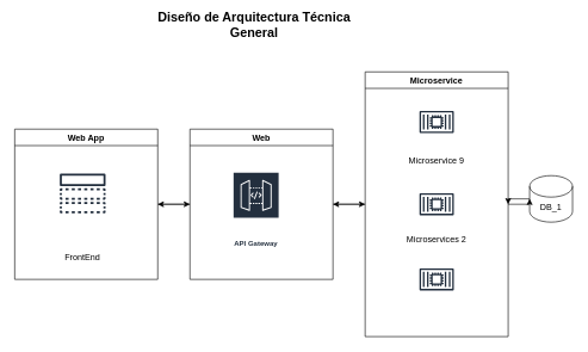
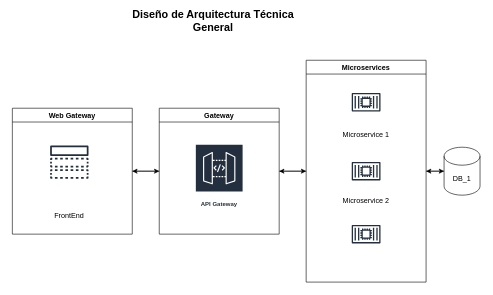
- <mxCell id="12" value="Microservice" style="swimlane;whiteSpace=wrap;html=1;" parent="1" vertex="1"><mxGeometry x="510" y="100" width="200" height="370" as="geometry" /></mxCell>
+ <mxCell id="12" value="Microservices" style="swimlane;whiteSpace=wrap;html=1;" parent="1" vertex="1"><mxGeometry x="510" y="100" width="200" height="370" as="geometry" /></mxCell>
- <mxCell id="4" value="Web App" style="swimlane;whiteSpace=wrap;html=1;" parent="1" vertex="1"><mxGeometry x="20" y="180" width="200" height="210" as="geometry" /></mxCell>
+ <mxCell id="4" value="Web Gateway" style="swimlane;whiteSpace=wrap;html=1;" parent="1" vertex="1"><mxGeometry x="20" y="180" width="200" height="210" as="geometry" /></mxCell>
- <mxCell id="9" value="Web" style="swimlane;whiteSpace=wrap;html=1;" parent="1" vertex="1"><mxGeometry x="265" y="180" width="200" height="210" as="geometry" /></mxCell>
+ <mxCell id="9" value="Gateway" style="swimlane;whiteSpace=wrap;html=1;" parent="1" vertex="1"><mxGeometry x="265" y="180" width="200" height="210" as="geometry" /></mxCell>
- <mxCell id="13" value="Microservice 9" style="text;html=1;align=center;verticalAlign=middle;whiteSpace=wrap;rounded=0;" parent="12" vertex="1"><mxGeometry x="40" y="110" width="120" height="30" as="geometry" /></mxCell>
+ <mxCell id="13" value="Microservice 1" style="text;html=1;align=center;verticalAlign=middle;whiteSpace=wrap;rounded=0;" parent="12" vertex="1"><mxGeometry x="40" y="110" width="120" height="30" as="geometry" /></mxCell>
- <mxCell id="19" value="DB_1" style="shape=cylinder3;whiteSpace=wrap;html=1;boundedLbl=1;backgroundOutline=1;size=15;" parent="1" vertex="1"><mxGeometry x="740" y="245" width="60" height="65" as="geometry" /></mxCell>
+ <mxCell id="19" value="DB_1" style="shape=cylinder3;whiteSpace=wrap;html=1;boundedLbl=1;backgroundOutline=1;size=15;" parent="1" vertex="1"><mxGeometry x="740" y="245" width="60" height="80" as="geometry" /></mxCell>
- <mxCell id="10" value="API Gateway" style="sketch=0;outlineConnect=0;fontColor=#232F3E;gradientColor=none;strokeColor=#ffffff;fillColor=#232F3E;dashed=0;verticalLabelPosition=middle;verticalAlign=bottom;align=center;html=1;whiteSpace=wrap;fontSize=10;fontStyle=1;spacing=3;shape=mxgraph.aws4.productIcon;prIcon=mxgraph.aws4.api_gateway;" parent="9" vertex="1"><mxGeometry x="60" y="60" width="65" height="110" as="geometry" /></mxCell>
+ <mxCell id="10" value="API Gateway" style="sketch=0;outlineConnect=0;fontColor=#232F3E;gradientColor=none;strokeColor=#ffffff;fillColor=#232F3E;dashed=0;verticalLabelPosition=middle;verticalAlign=bottom;align=center;html=1;whiteSpace=wrap;fontSize=10;fontStyle=1;spacing=3;shape=mxgraph.aws4.productIcon;prIcon=mxgraph.aws4.api_gateway;" parent="9" vertex="1"><mxGeometry x="60" y="60" width="80" height="110" as="geometry" /></mxCell>
- <mxCell id="14" value="Microservices 2" style="text;html=1;align=center;verticalAlign=middle;whiteSpace=wrap;rounded=0;" parent="12" vertex="1"><mxGeometry x="40" y="220" width="120" height="30" as="geometry" /></mxCell>
+ <mxCell id="14" value="Microservice 2" style="text;html=1;align=center;verticalAlign=middle;whiteSpace=wrap;rounded=0;" parent="12" vertex="1"><mxGeometry x="40" y="220" width="120" height="30" as="geometry" /></mxCell>
